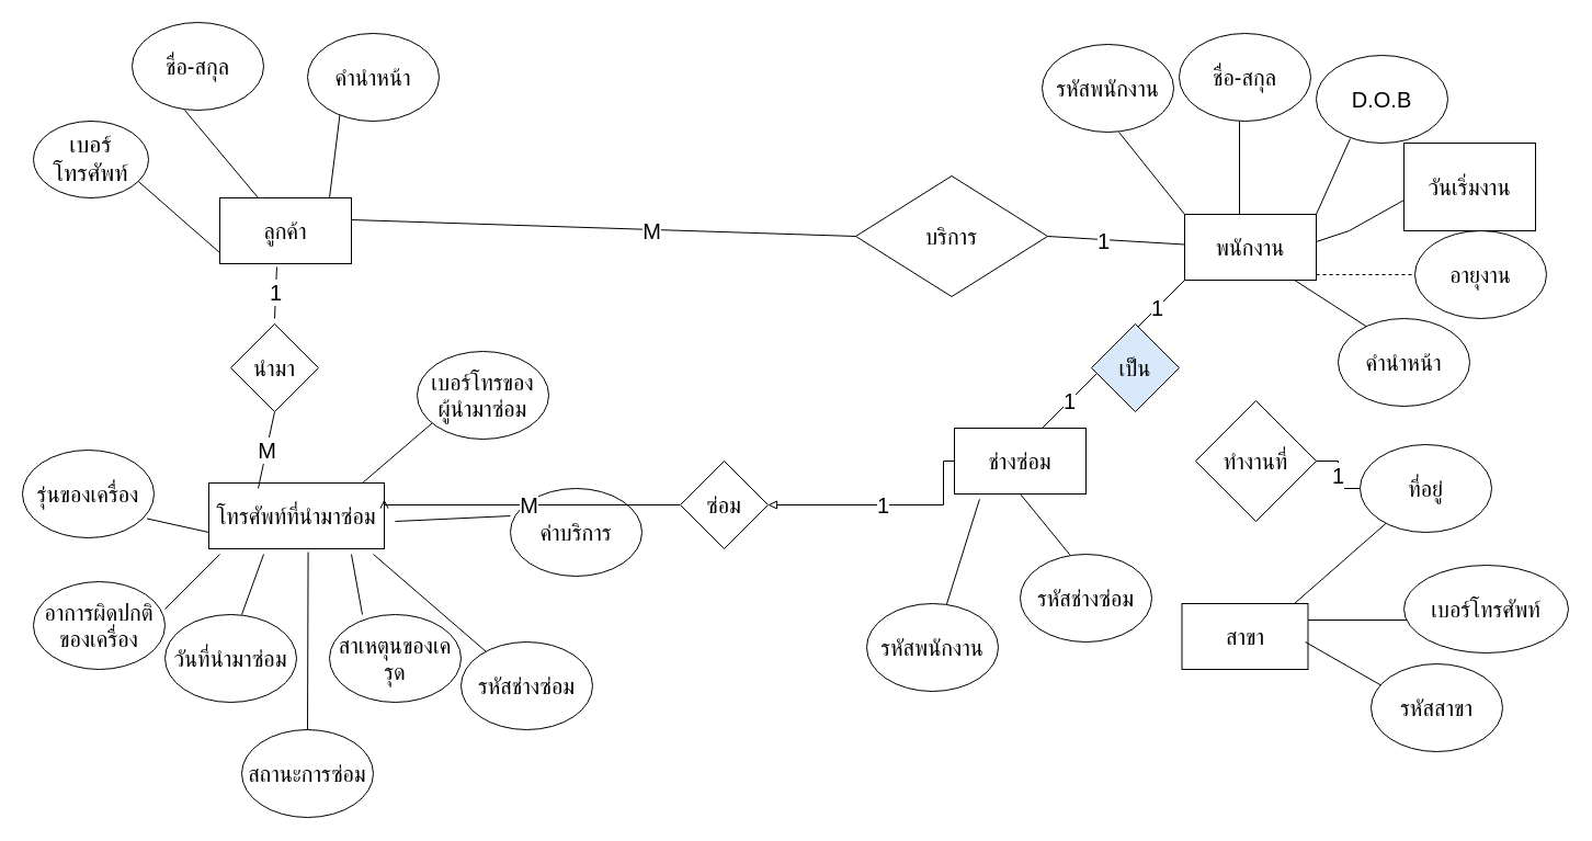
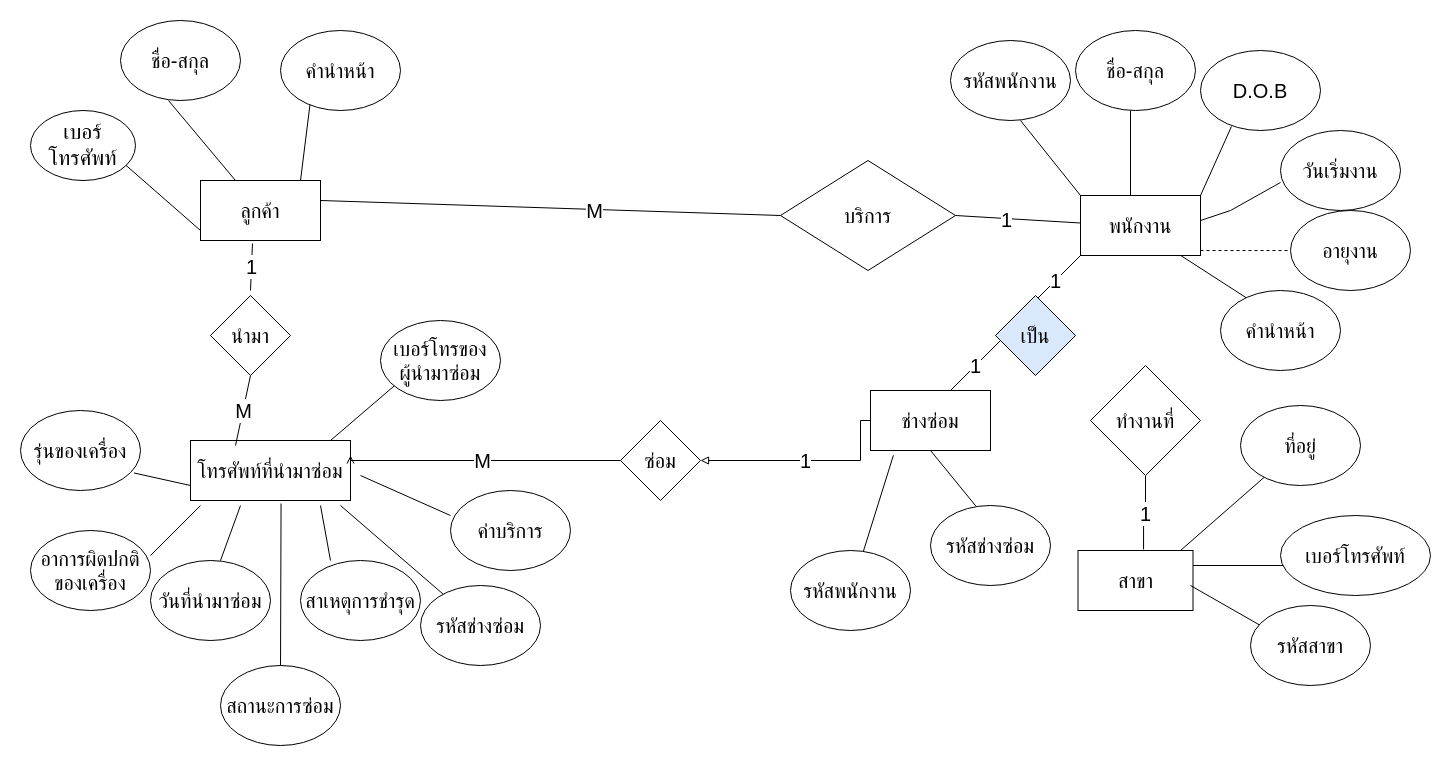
- <mxCell id="21" value="วันเริ่มงาน" style="whiteSpace=wrap;html=1;fontSize=20;fontColor=#000000;rounded=0;" parent="1" vertex="1"><mxGeometry x="1280" y="130" width="120" height="80" as="geometry" /></mxCell>
+ <mxCell id="21" value="วันเริ่มงาน" style="ellipse;whiteSpace=wrap;html=1;fontSize=20;fontColor=#000000;" parent="1" vertex="1"><mxGeometry x="1280" y="130" width="120" height="80" as="geometry" /></mxCell>
- <mxCell id="7" value="1" style="edgeStyle=orthogonalEdgeStyle;rounded=0;orthogonalLoop=1;jettySize=auto;html=1;fontFamily=Helvetica;fontSize=20;fontColor=#000000;endArrow=none;endFill=0;" parent="1" source="8" target="12" edge="1"><mxGeometry relative="1" as="geometry" /></mxCell>
+ <mxCell id="7" value="1" style="edgeStyle=orthogonalEdgeStyle;rounded=0;orthogonalLoop=1;jettySize=auto;html=1;entryX=0.57;entryY=-0.017;entryDx=0;entryDy=0;entryPerimeter=0;fontFamily=Helvetica;fontSize=20;fontColor=#000000;endArrow=none;endFill=0;" parent="1" source="8" target="10" edge="1"><mxGeometry relative="1" as="geometry" /></mxCell>
- <mxCell id="50" value="ค่าบริการ" style="ellipse;whiteSpace=wrap;html=1;fontFamily=Helvetica;fontSize=20;fontColor=#000000;" parent="1" vertex="1"><mxGeometry x="465" y="445" width="120" height="80" as="geometry" /></mxCell>
+ <mxCell id="50" value="ค่าบริการ" style="ellipse;whiteSpace=wrap;html=1;fontFamily=Helvetica;fontSize=20;fontColor=#000000;" parent="1" vertex="1"><mxGeometry x="450" y="490" width="120" height="80" as="geometry" /></mxCell>
- <mxCell id="48" value="สาเหตุนของเครุด" style="ellipse;whiteSpace=wrap;html=1;fontFamily=Helvetica;fontSize=20;fontColor=#000000;" parent="1" vertex="1"><mxGeometry x="300" y="560" width="120" height="80" as="geometry" /></mxCell>
+ <mxCell id="48" value="สาเหตุการชำรุด" style="ellipse;whiteSpace=wrap;html=1;fontFamily=Helvetica;fontSize=20;fontColor=#000000;" parent="1" vertex="1"><mxGeometry x="300" y="560" width="120" height="80" as="geometry" /></mxCell>
